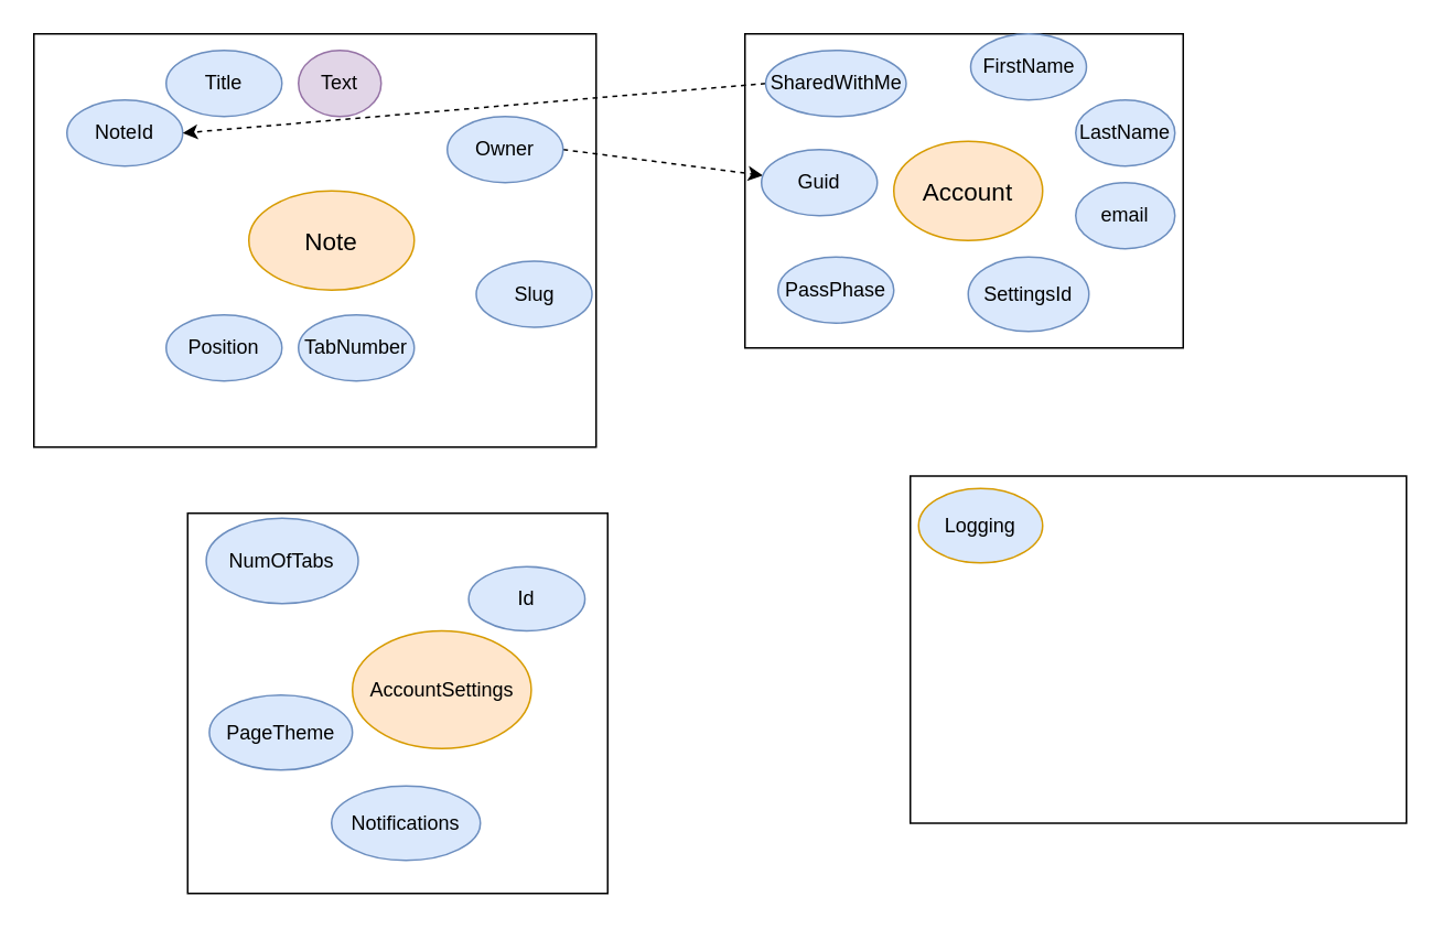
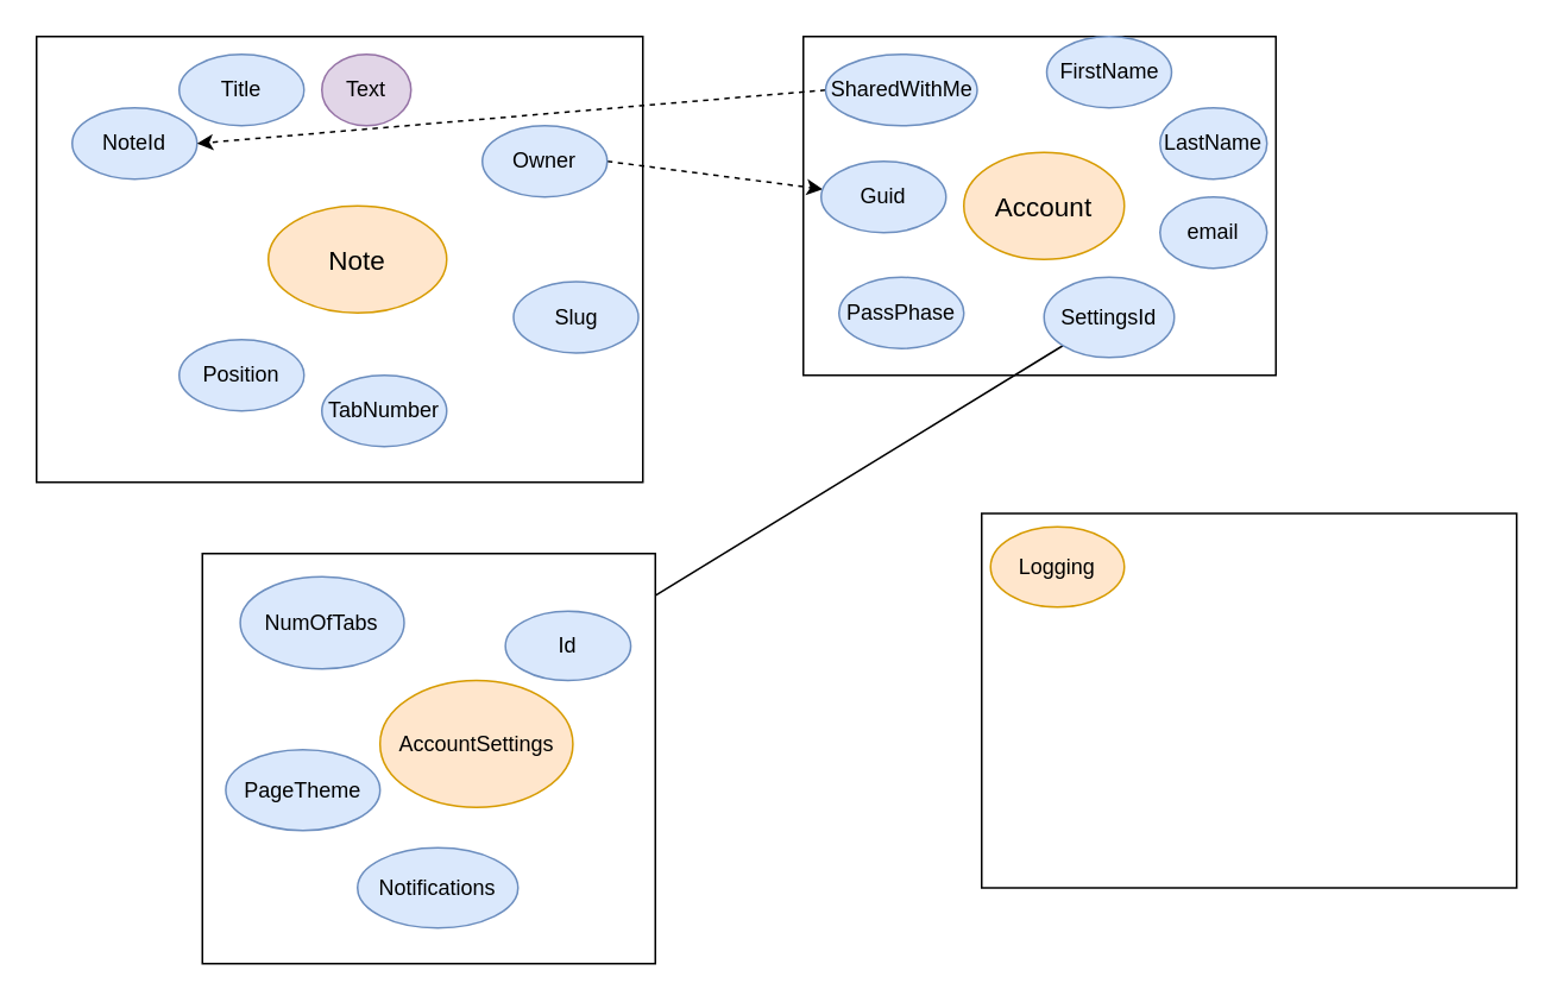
- <mxCell id="12" value="TabNumber" style="ellipse;whiteSpace=wrap;html=1;fillColor=#dae8fc;strokeColor=#6c8ebf;" vertex="1" parent="1"><mxGeometry x="180" y="190" width="70" height="40" as="geometry" /></mxCell>
+ <mxCell id="12" value="TabNumber" style="ellipse;whiteSpace=wrap;html=1;fillColor=#dae8fc;strokeColor=#6c8ebf;" vertex="1" parent="1"><mxGeometry x="180" y="210" width="70" height="40" as="geometry" /></mxCell>
+ <mxCell id="20" style="edgeStyle=none;rounded=0;orthogonalLoop=1;jettySize=auto;html=1;exitX=0;exitY=1;exitDx=0;exitDy=0;entryX=1;entryY=0;entryDx=0;entryDy=0;fontSize=12;" edge="1" parent="1" source="21" target="29"><mxGeometry relative="1" as="geometry" /></mxCell>
- <mxCell id="24" value="Logging" style="ellipse;whiteSpace=wrap;html=1;strokeWidth=1;fontSize=12;fillColor=#dae8fc;strokeColor=#d79b00;" vertex="1" parent="1"><mxGeometry x="555" y="295" width="75" height="45" as="geometry" /></mxCell>
+ <mxCell id="24" value="Logging" style="ellipse;whiteSpace=wrap;html=1;strokeWidth=1;fontSize=12;fillColor=#ffe6cc;strokeColor=#d79b00;" vertex="1" parent="1"><mxGeometry x="555" y="295" width="75" height="45" as="geometry" /></mxCell>
- <mxCell id="27" value="NumOfTabs" style="ellipse;whiteSpace=wrap;html=1;strokeWidth=1;fontSize=12;fillColor=#dae8fc;strokeColor=#6c8ebf;" vertex="1" parent="1"><mxGeometry x="124.222" y="312.941" width="91.926" height="51.765" as="geometry" /></mxCell>
+ <mxCell id="27" value="NumOfTabs" style="ellipse;whiteSpace=wrap;html=1;strokeWidth=1;fontSize=12;fillColor=#dae8fc;strokeColor=#6c8ebf;" vertex="1" parent="1"><mxGeometry x="134.222" y="322.941" width="91.926" height="51.765" as="geometry" /></mxCell>
